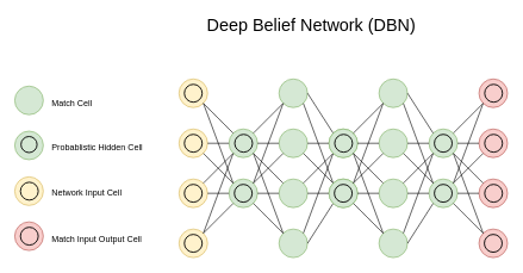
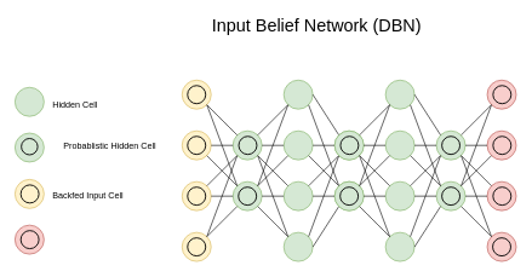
- <mxCell id="2" value="&lt;font style=&quot;font-size: 24px;&quot;&gt;Deep Belief Network (DBN)&lt;/font&gt;" style="text;html=1;strokeColor=none;fillColor=none;align=center;verticalAlign=middle;whiteSpace=wrap;rounded=0;shadow=1;strokeWidth=1.5;" parent="1" vertex="1"><mxGeometry x="242" y="20" width="387" height="30" as="geometry" /></mxCell>
+ <mxCell id="2" value="&lt;font style=&quot;font-size: 24px;&quot;&gt;Input Belief Network (DBN)&lt;/font&gt;" style="text;html=1;strokeColor=none;fillColor=none;align=center;verticalAlign=middle;whiteSpace=wrap;rounded=0;shadow=1;strokeWidth=1.5;" parent="1" vertex="1"><mxGeometry x="242" y="20" width="387" height="30" as="geometry" /></mxCell>
- <mxCell id="127" value="&lt;font style=&quot;font-size: 12px;&quot;&gt;Match Cell&lt;/font&gt;" style="text;html=1;strokeColor=none;fillColor=none;align=left;verticalAlign=middle;whiteSpace=wrap;rounded=0;shadow=1;strokeWidth=1.5;fontSize=24;" parent="1" vertex="1"><mxGeometry x="70" y="125" width="130" height="30" as="geometry" /></mxCell>
+ <mxCell id="127" value="&lt;font style=&quot;font-size: 12px;&quot;&gt;Hidden Cell&lt;/font&gt;" style="text;html=1;strokeColor=none;fillColor=none;align=left;verticalAlign=middle;whiteSpace=wrap;rounded=0;shadow=1;strokeWidth=1.5;fontSize=24;" parent="1" vertex="1"><mxGeometry x="70" y="125" width="130" height="30" as="geometry" /></mxCell>
- <mxCell id="128" value="&lt;font style=&quot;font-size: 12px;&quot;&gt;Probablistic Hidden Cell&lt;/font&gt;" style="text;html=1;strokeColor=none;fillColor=none;align=left;verticalAlign=middle;whiteSpace=wrap;rounded=0;shadow=1;strokeWidth=1.5;fontSize=24;" parent="1" vertex="1"><mxGeometry x="70" y="188" width="130" height="30" as="geometry" /></mxCell>
+ <mxCell id="128" value="&lt;font style=&quot;font-size: 12px;&quot;&gt;Probablistic Hidden Cell&lt;/font&gt;" style="text;html=1;strokeColor=none;fillColor=none;align=left;verticalAlign=middle;whiteSpace=wrap;rounded=0;shadow=1;strokeWidth=1.5;fontSize=24;" parent="1" vertex="1"><mxGeometry x="85" y="183" width="130" height="30" as="geometry" /></mxCell>
- <mxCell id="129" value="&lt;font style=&quot;font-size: 12px;&quot;&gt;Network Input Cell&lt;/font&gt;" style="text;html=1;strokeColor=none;fillColor=none;align=left;verticalAlign=middle;whiteSpace=wrap;rounded=0;shadow=1;strokeWidth=1.5;fontSize=24;" parent="1" vertex="1"><mxGeometry x="70" y="250" width="130" height="30" as="geometry" /></mxCell>
+ <mxCell id="129" value="&lt;font style=&quot;font-size: 12px;&quot;&gt;Backfed Input Cell&lt;/font&gt;" style="text;html=1;strokeColor=none;fillColor=none;align=left;verticalAlign=middle;whiteSpace=wrap;rounded=0;shadow=1;strokeWidth=1.5;fontSize=24;" parent="1" vertex="1"><mxGeometry x="70" y="250" width="130" height="30" as="geometry" /></mxCell>
- <mxCell id="130" value="&lt;font style=&quot;font-size: 12px;&quot;&gt;Match Input Output Cell&lt;/font&gt;" style="text;html=1;strokeColor=none;fillColor=none;align=left;verticalAlign=middle;whiteSpace=wrap;rounded=0;shadow=1;strokeWidth=1.5;fontSize=24;" parent="1" vertex="1"><mxGeometry x="70" y="315" width="130" height="30" as="geometry" /></mxCell>
